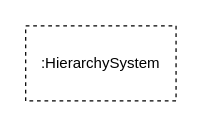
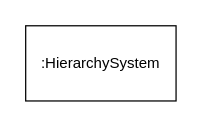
- <mxCell id="2" value=":HierarchySystem" style="rounded=0;whiteSpace=wrap;html=1;dashed=1;" vertex="1" parent="1"><mxGeometry x="20" y="20" width="120" height="60" as="geometry" /></mxCell>
+ <mxCell id="2" value=":HierarchySystem" style="rounded=0;whiteSpace=wrap;html=1;" vertex="1" parent="1"><mxGeometry x="20" y="20" width="120" height="60" as="geometry" /></mxCell>
